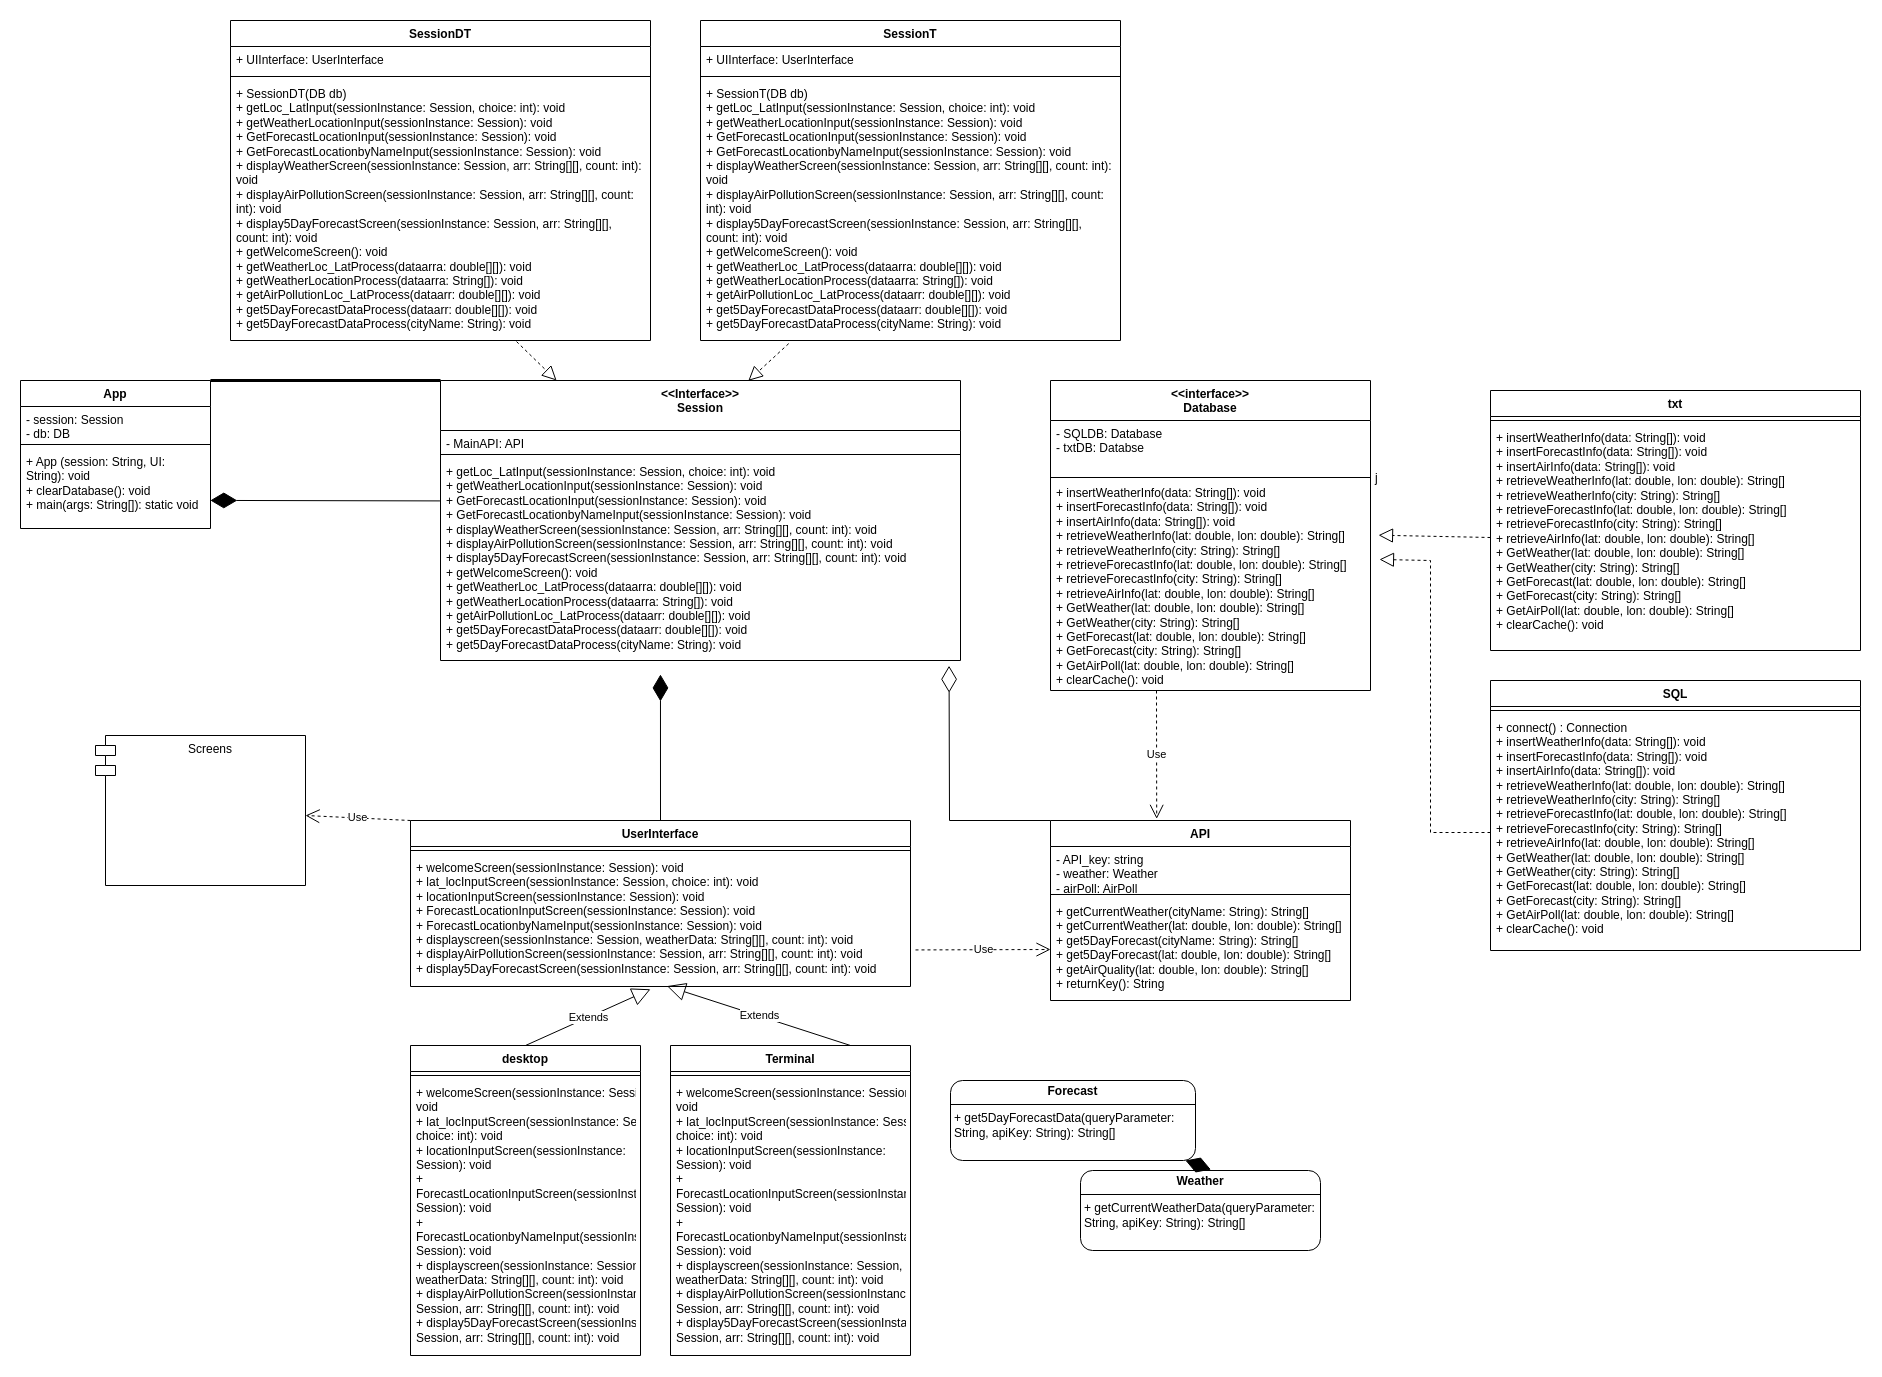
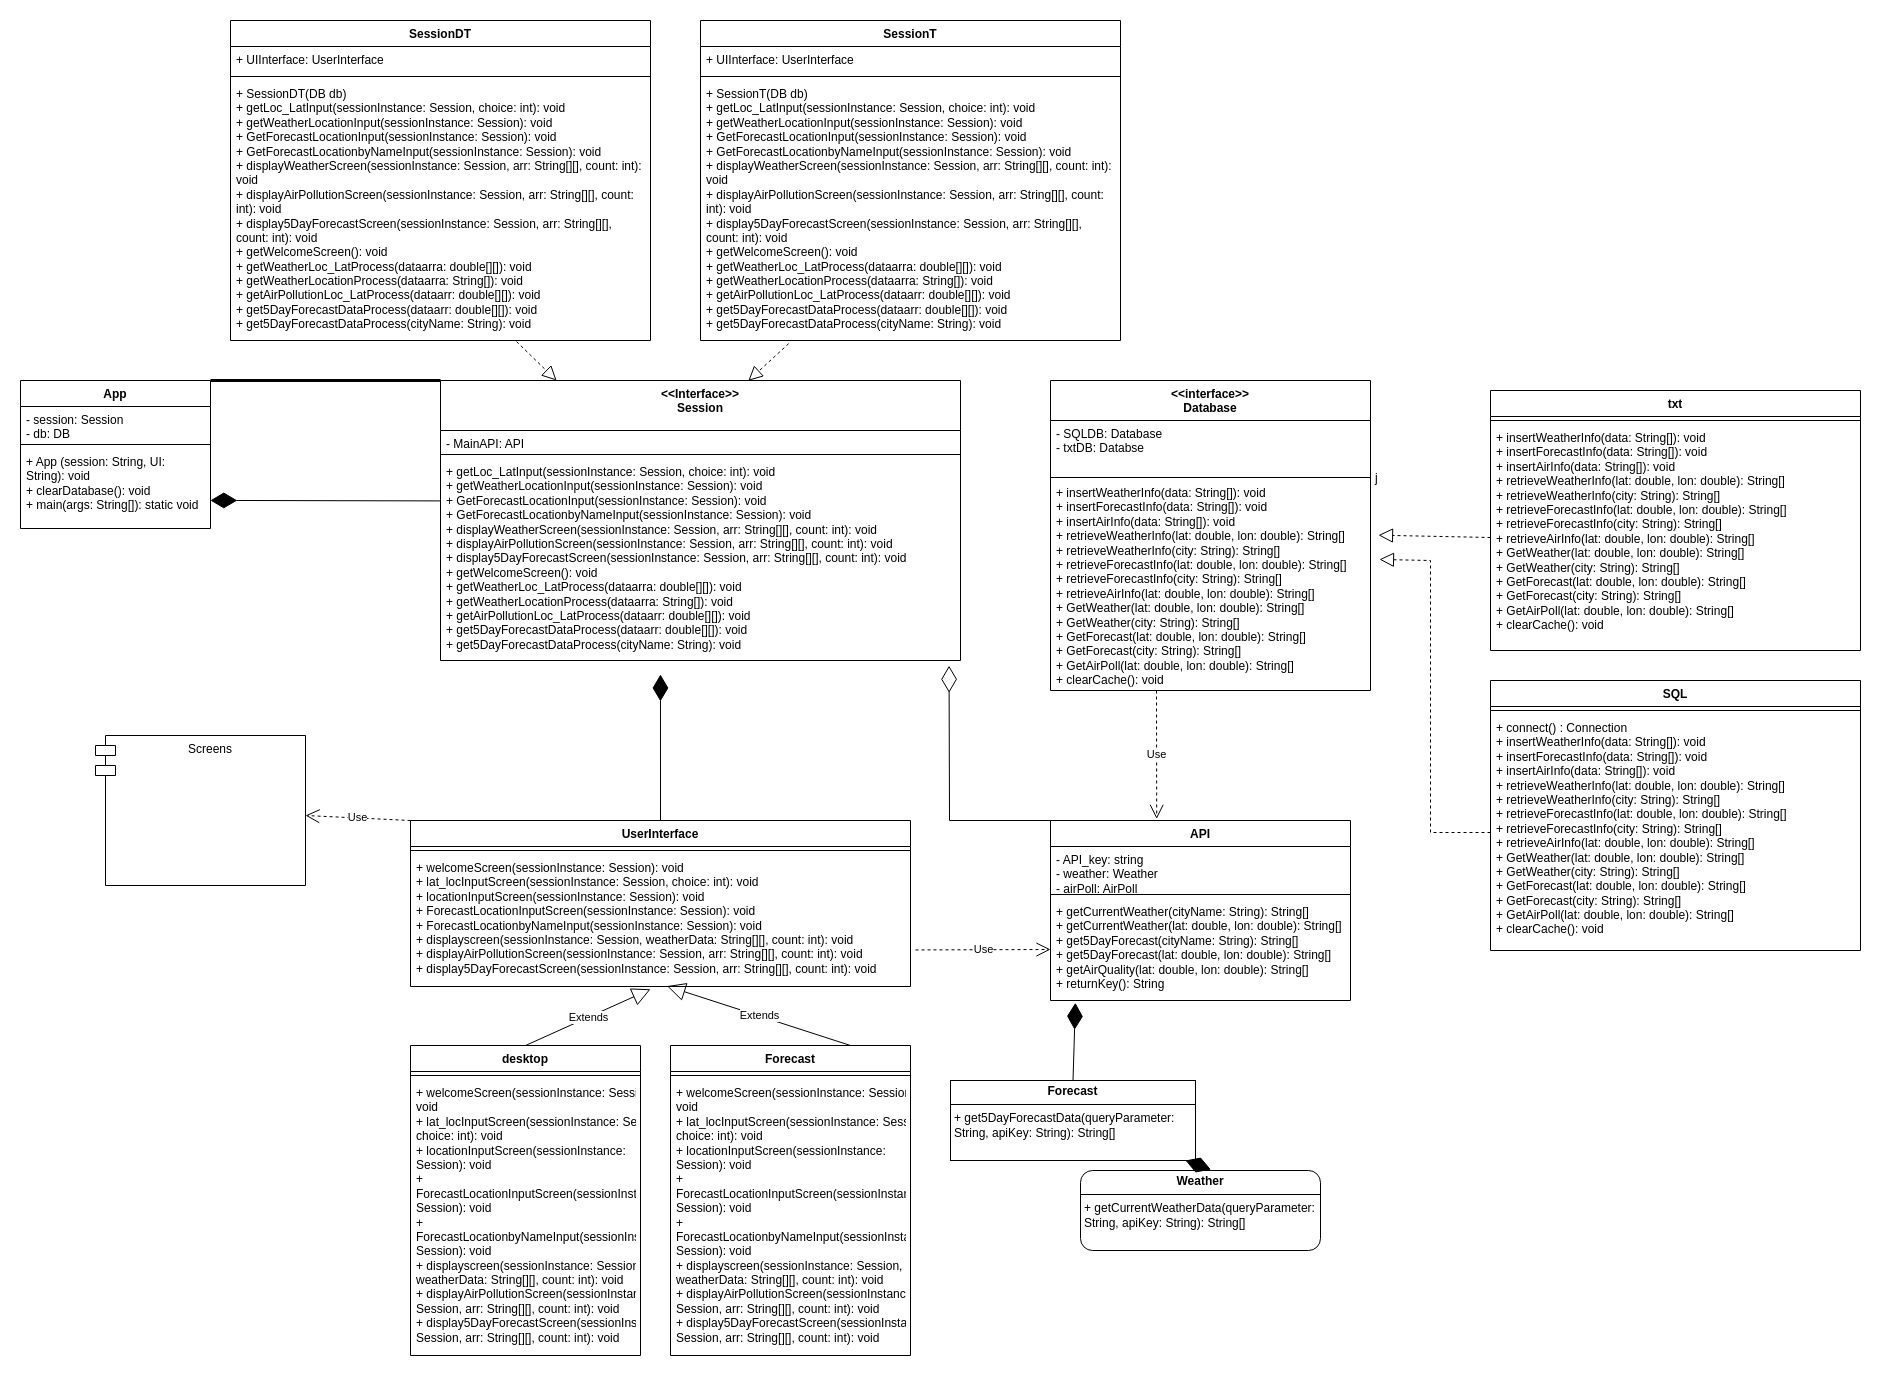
+ <mxCell id="54" value="" style="endArrow=diamondThin;endFill=1;endSize=24;html=1;rounded=0;entryX=0.083;entryY=1.023;entryDx=0;entryDy=0;entryPerimeter=0;exitX=0.5;exitY=0;exitDx=0;exitDy=0;" edge="1" parent="1" source="47" target="9"><mxGeometry width="160" relative="1" as="geometry"><mxPoint x="-110" y="1360" as="sourcePoint" /><mxPoint x="40" y="1330" as="targetPoint" /></mxGeometry></mxCell>
- <mxCell id="20" value="Terminal" style="swimlane;fontStyle=1;align=center;verticalAlign=top;childLayout=stackLayout;horizontal=1;startSize=26;horizontalStack=0;resizeParent=1;resizeParentMax=0;resizeLast=0;collapsible=1;marginBottom=0;whiteSpace=wrap;html=1;" parent="1" vertex="1"><mxGeometry x="670" y="1045" width="240" height="310" as="geometry"><mxRectangle x="-330" y="68.67" width="90" height="30" as="alternateBounds" /></mxGeometry></mxCell>
+ <mxCell id="20" value="Forecast" style="swimlane;fontStyle=1;align=center;verticalAlign=top;childLayout=stackLayout;horizontal=1;startSize=26;horizontalStack=0;resizeParent=1;resizeParentMax=0;resizeLast=0;collapsible=1;marginBottom=0;whiteSpace=wrap;html=1;" parent="1" vertex="1"><mxGeometry x="670" y="1045" width="240" height="310" as="geometry"><mxRectangle x="-330" y="68.67" width="90" height="30" as="alternateBounds" /></mxGeometry></mxCell>
- <mxCell id="47" value="&lt;p style=&quot;margin:0px;margin-top:4px;text-align:center;&quot;&gt;&lt;b&gt;Forecast&lt;/b&gt;&lt;/p&gt;&lt;hr size=&quot;1&quot; style=&quot;border-style:solid;&quot;&gt;&lt;p style=&quot;margin:0px;margin-left:4px;&quot;&gt;+ get5DayForecastData(queryParameter: String, apiKey: String): String[]&lt;br&gt;&lt;/p&gt;" style="verticalAlign=top;align=left;overflow=fill;html=1;whiteSpace=wrap;rounded=1;" vertex="1" parent="1"><mxGeometry x="950" y="1080" width="245" height="80" as="geometry" /></mxCell>
+ <mxCell id="47" value="&lt;p style=&quot;margin:0px;margin-top:4px;text-align:center;&quot;&gt;&lt;b&gt;Forecast&lt;/b&gt;&lt;/p&gt;&lt;hr size=&quot;1&quot; style=&quot;border-style:solid;&quot;&gt;&lt;p style=&quot;margin:0px;margin-left:4px;&quot;&gt;+ get5DayForecastData(queryParameter: String, apiKey: String): String[]&lt;br&gt;&lt;/p&gt;" style="verticalAlign=top;align=left;overflow=fill;html=1;whiteSpace=wrap;" vertex="1" parent="1"><mxGeometry x="950" y="1080" width="245" height="80" as="geometry" /></mxCell>
